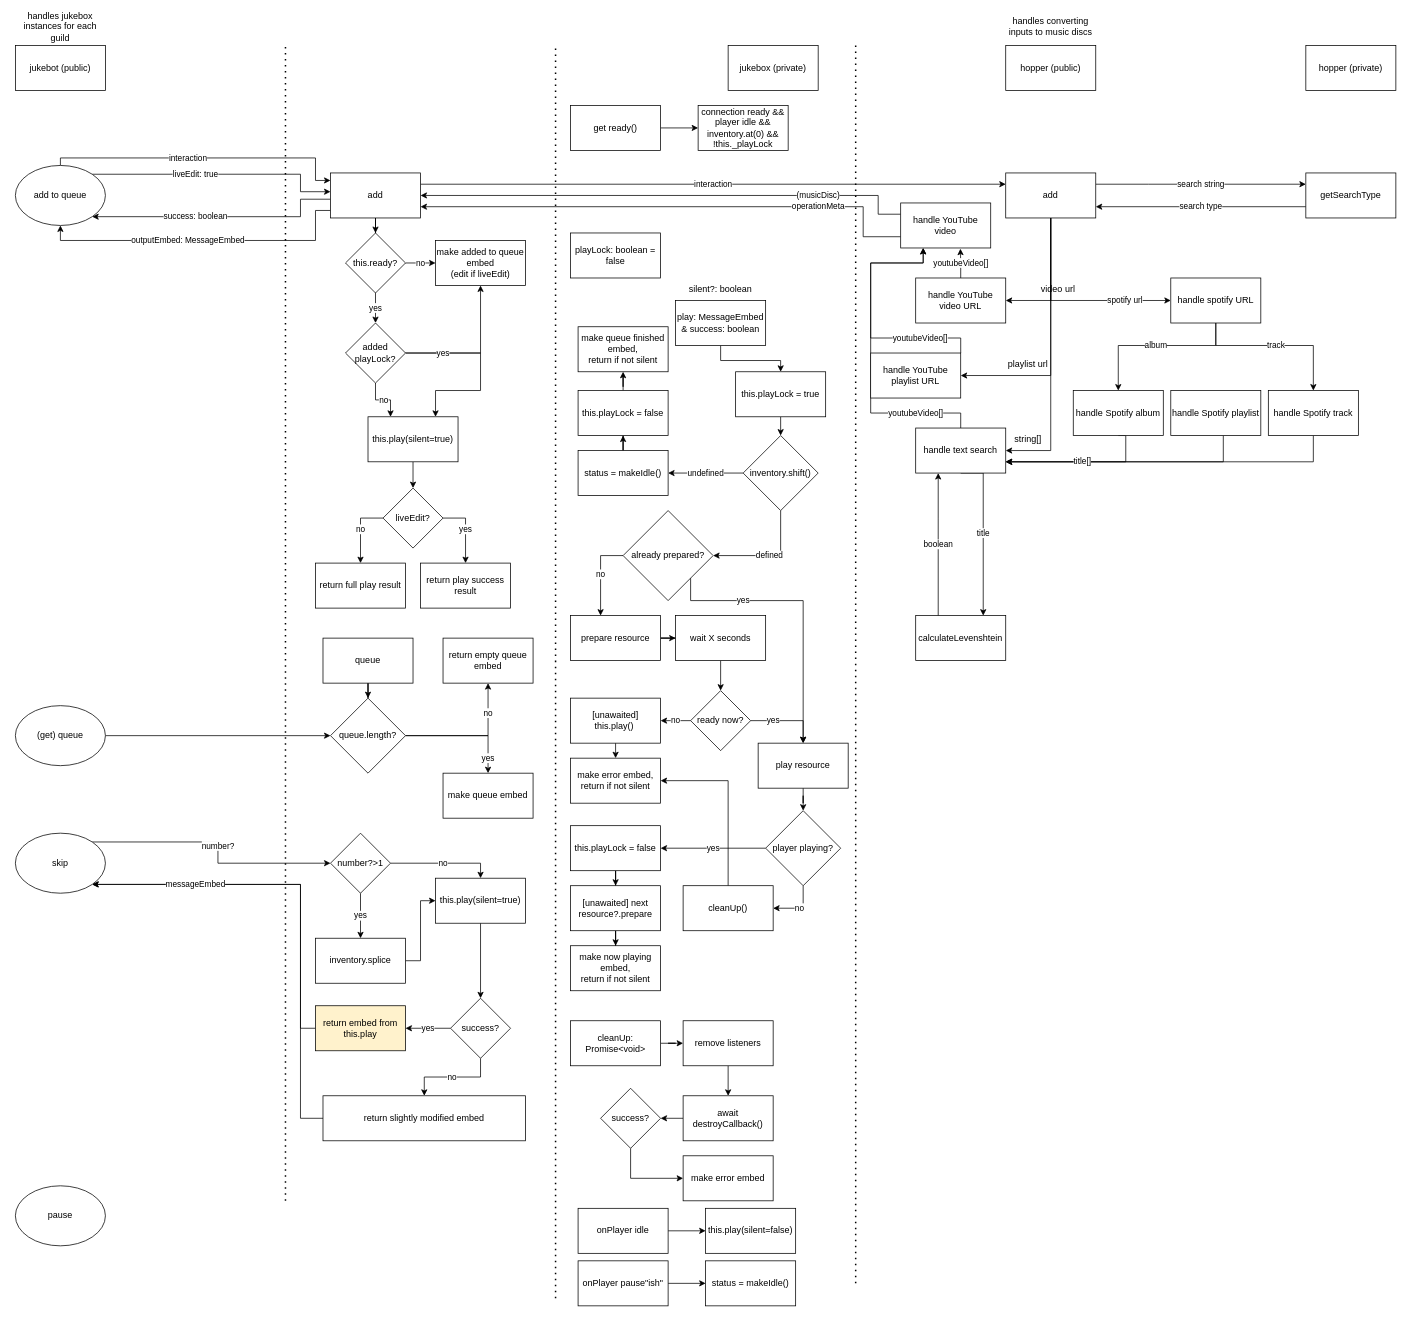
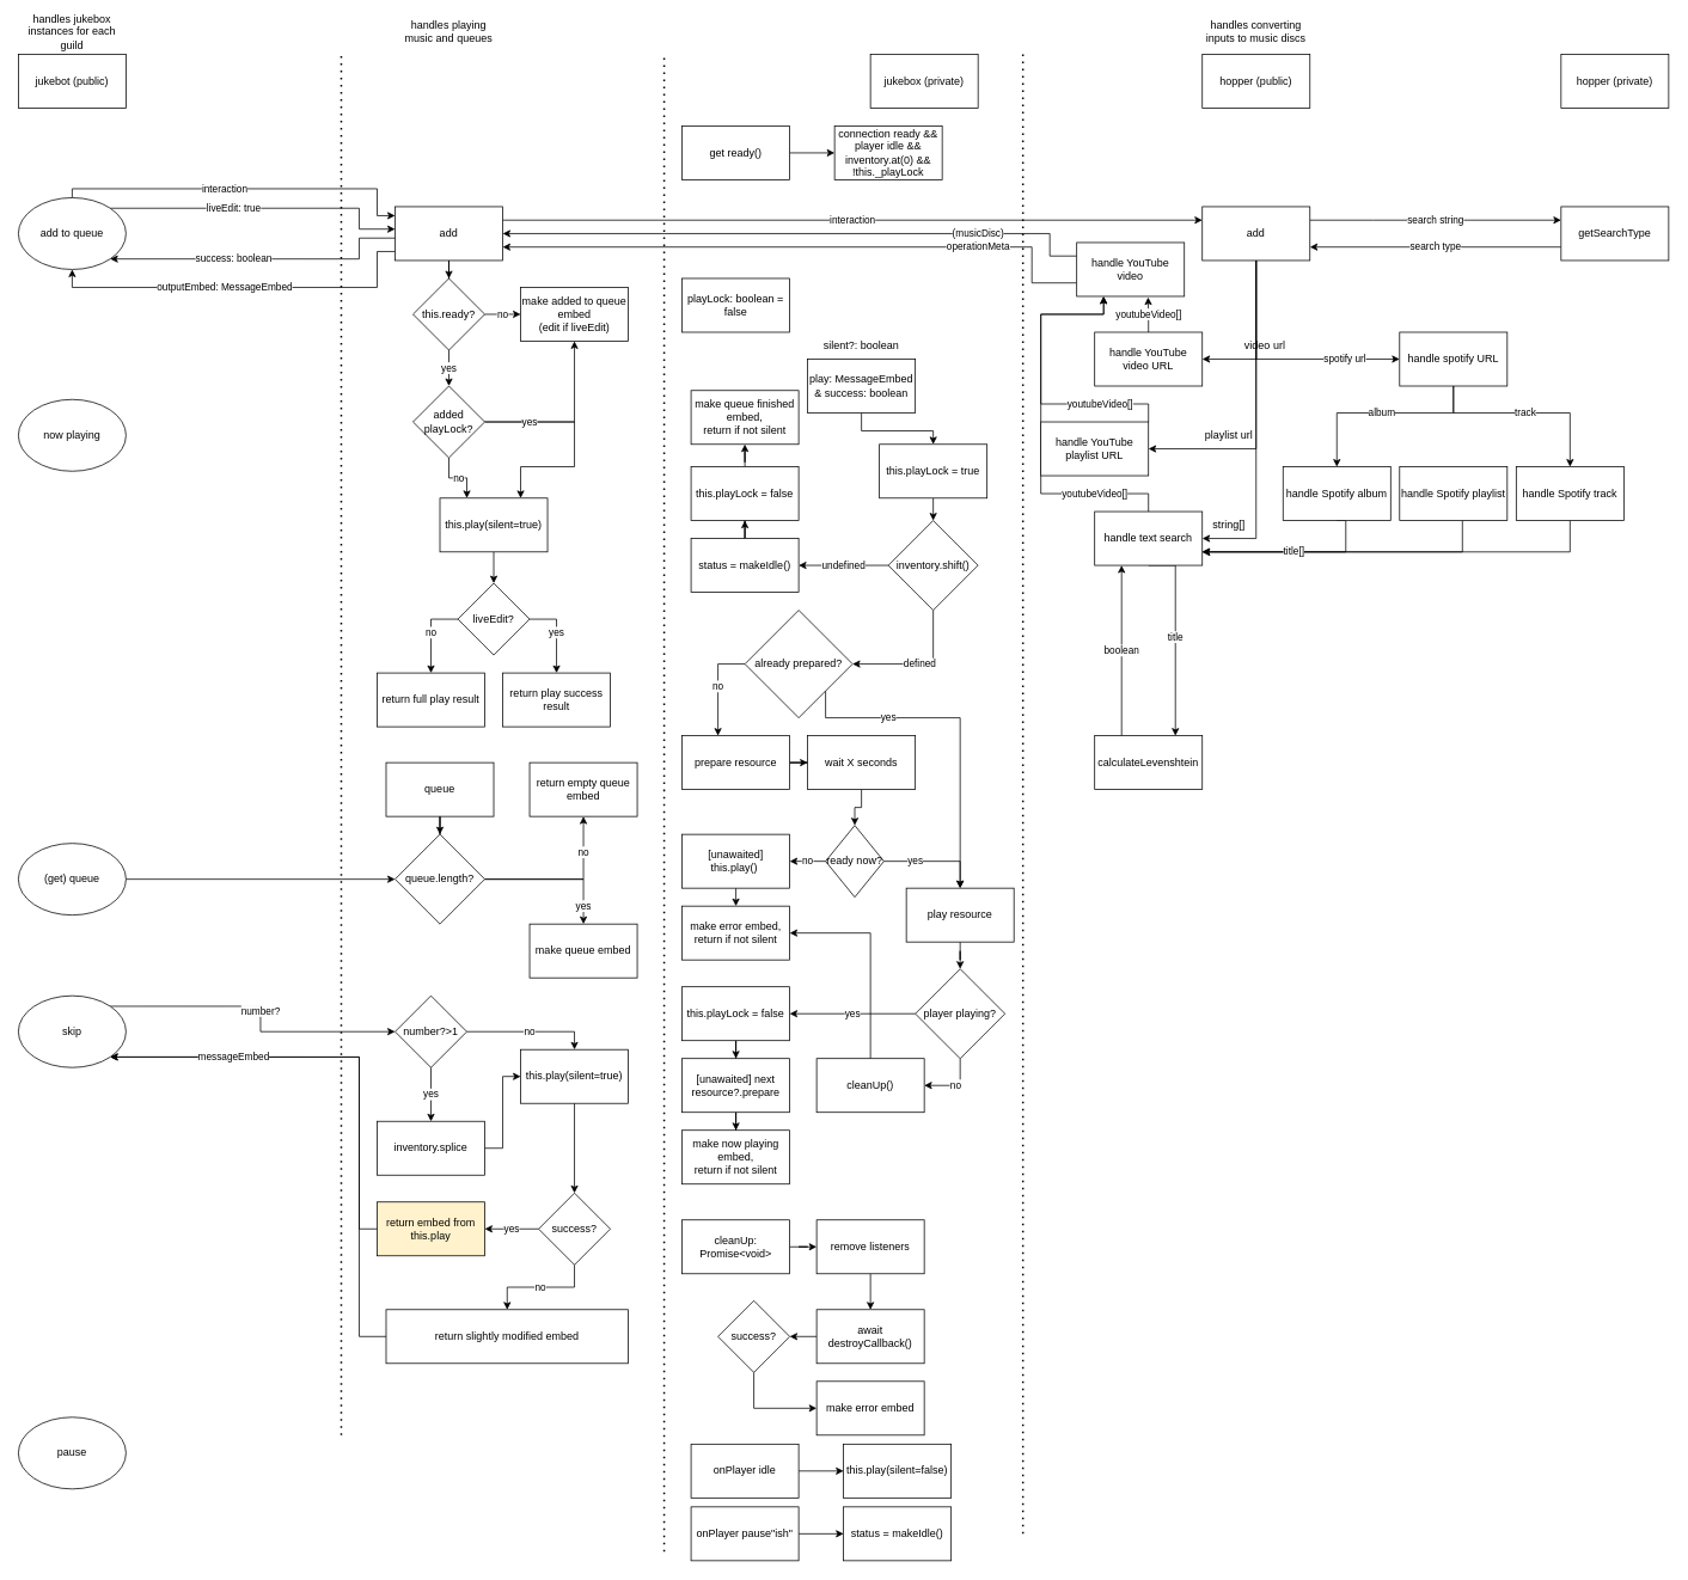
+ <mxCell id="46" value="handles playing music and queues" style="text;html=1;strokeColor=none;fillColor=none;align=center;verticalAlign=middle;whiteSpace=wrap;rounded=0;" parent="1" vertex="1"><mxGeometry x="440" y="20" width="120" height="30" as="geometry" /></mxCell>
+ <mxCell id="20" value="now playing" style="ellipse;whiteSpace=wrap;html=1;" parent="1" vertex="1"><mxGeometry x="20" y="445" width="120" height="80" as="geometry" /></mxCell>
- <mxCell id="76" value="ready now?" style="rhombus;whiteSpace=wrap;html=1;" parent="1" vertex="1"><mxGeometry x="920" y="920" width="80" height="80" as="geometry" /></mxCell>
+ <mxCell id="76" value="ready now?" style="rhombus;whiteSpace=wrap;html=1;" parent="1" vertex="1"><mxGeometry x="920" y="920" width="65" height="80" as="geometry" /></mxCell>
